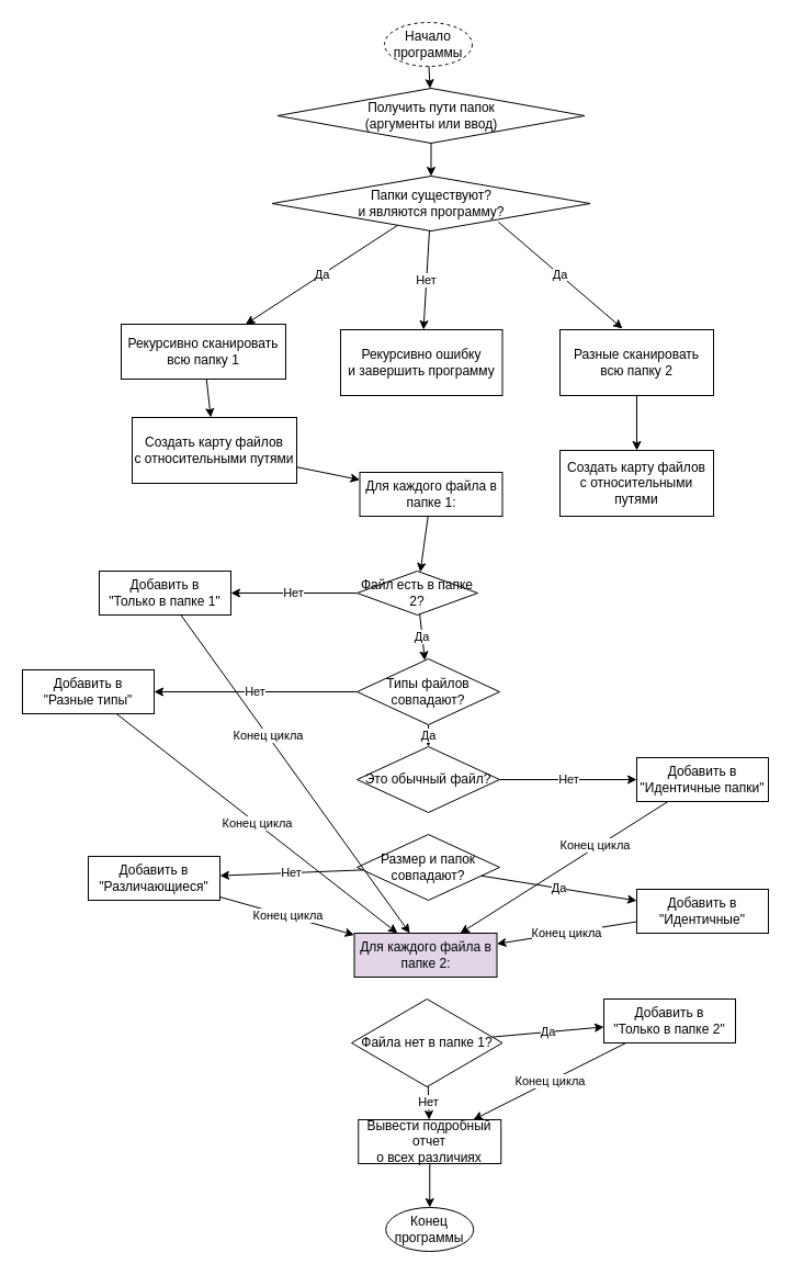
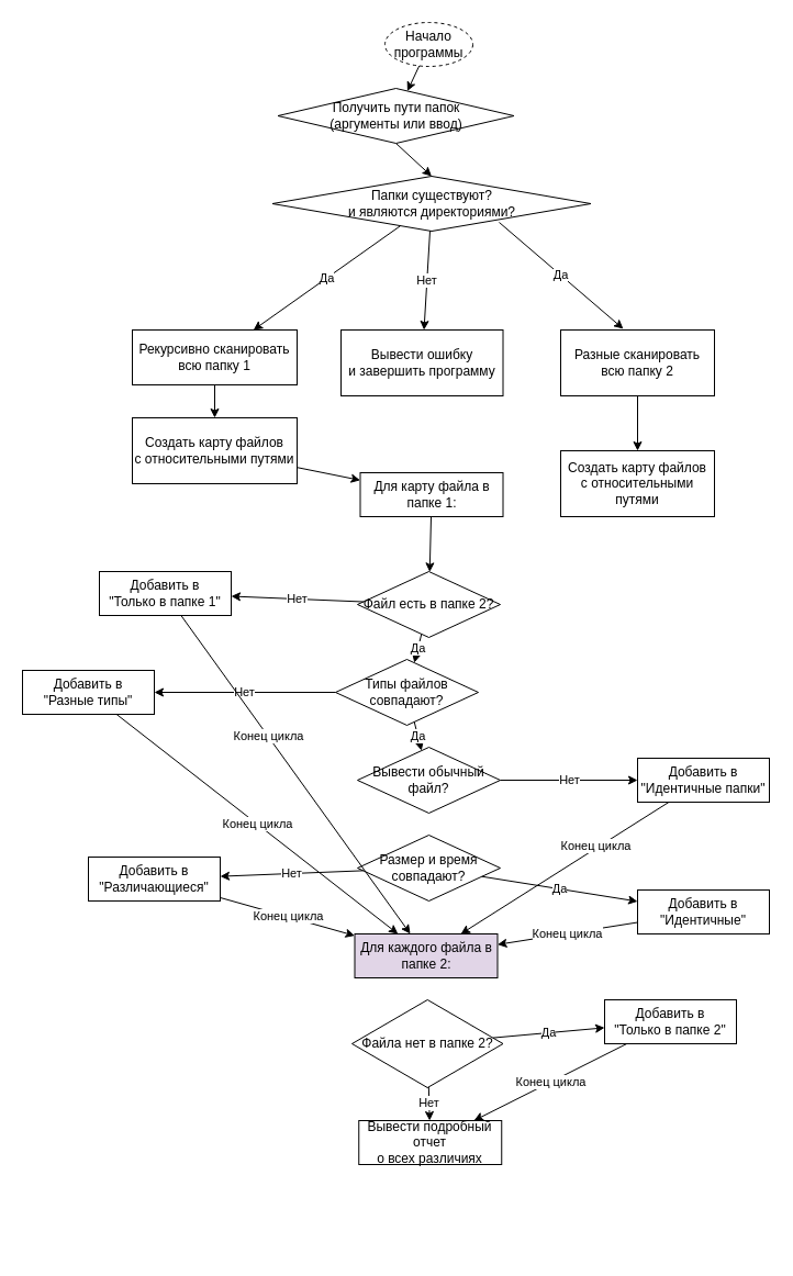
- <mxCell id="4" value="Получить пути папок&#10;(аргументы или ввод)" style="rhombus;whiteSpace=wrap;html=1;" vertex="1" parent="1"><mxGeometry x="252.5" y="80" width="280" height="50" as="geometry" /></mxCell>
+ <mxCell id="4" value="Получить пути папок&#10;(аргументы или ввод)" style="rhombus;whiteSpace=wrap;html=1;" vertex="1" parent="1"><mxGeometry x="252.5" y="80" width="215" height="50" as="geometry" /></mxCell>
- <mxCell id="5" value="Папки существуют?&#10;и являются программу?" style="rhombus;whiteSpace=wrap;html=1;" vertex="1" parent="1"><mxGeometry x="247.5" y="160" width="290" height="50" as="geometry" /></mxCell>
+ <mxCell id="5" value="Папки существуют?&#10;и являются директориями?" style="rhombus;whiteSpace=wrap;html=1;" vertex="1" parent="1"><mxGeometry x="247.5" y="160" width="290" height="50" as="geometry" /></mxCell>
- <mxCell id="7" value="Рекурсивно сканировать&#10;всю папку 1" style="rounded=0;whiteSpace=wrap;html=1;" vertex="1" parent="1"><mxGeometry x="110" y="295" width="150" height="50" as="geometry" /></mxCell>
+ <mxCell id="7" value="Рекурсивно сканировать&#10;всю папку 1" style="rounded=0;whiteSpace=wrap;html=1;" vertex="1" parent="1"><mxGeometry x="120" y="300" width="150" height="50" as="geometry" /></mxCell>
- <mxCell id="6" value="Рекурсивно ошибку&#10;и завершить программу" style="rounded=0;whiteSpace=wrap;html=1;" vertex="1" parent="1"><mxGeometry x="310" y="300" width="147.5" height="60" as="geometry" /></mxCell>
+ <mxCell id="6" value="Вывести ошибку&#10;и завершить программу" style="rounded=0;whiteSpace=wrap;html=1;" vertex="1" parent="1"><mxGeometry x="310" y="300" width="147.5" height="60" as="geometry" /></mxCell>
- <mxCell id="11" value="Для каждого файла в папке 1:" style="rounded=0;whiteSpace=wrap;html=1;" vertex="1" parent="1"><mxGeometry x="327.5" y="430" width="130" height="40" as="geometry" /></mxCell>
+ <mxCell id="11" value="Для карту файла в папке 1:" style="rounded=0;whiteSpace=wrap;html=1;" vertex="1" parent="1"><mxGeometry x="327.5" y="430" width="130" height="40" as="geometry" /></mxCell>
- <mxCell id="12" value="Файл есть в папке 2?" style="rhombus;whiteSpace=wrap;html=1;" vertex="1" parent="1"><mxGeometry x="325" y="520" width="110" height="40" as="geometry" /></mxCell>
+ <mxCell id="12" value="Файл есть в папке 2?" style="rhombus;whiteSpace=wrap;html=1;" vertex="1" parent="1"><mxGeometry x="325" y="520" width="130" height="60" as="geometry" /></mxCell>
- <mxCell id="14" value="Типы файлов совпадают?" style="rhombus;whiteSpace=wrap;html=1;" vertex="1" parent="1"><mxGeometry x="325" y="600" width="130" height="60" as="geometry" /></mxCell>
+ <mxCell id="14" value="Типы файлов совпадают?" style="rhombus;whiteSpace=wrap;html=1;" vertex="1" parent="1"><mxGeometry x="305" y="600" width="130" height="60" as="geometry" /></mxCell>
- <mxCell id="16" value="Это обычный файл?" style="rhombus;whiteSpace=wrap;html=1;" vertex="1" parent="1"><mxGeometry x="325" y="680" width="130" height="60" as="geometry" /></mxCell>
+ <mxCell id="16" value="Вывести обычный файл?" style="rhombus;whiteSpace=wrap;html=1;" vertex="1" parent="1"><mxGeometry x="325" y="680" width="130" height="60" as="geometry" /></mxCell>
- <mxCell id="17" value="Размер и папок&#10;совпадают?" style="rhombus;whiteSpace=wrap;html=1;" vertex="1" parent="1"><mxGeometry x="325" y="760" width="130" height="60" as="geometry" /></mxCell>
+ <mxCell id="17" value="Размер и время&#10;совпадают?" style="rhombus;whiteSpace=wrap;html=1;" vertex="1" parent="1"><mxGeometry x="325" y="760" width="130" height="60" as="geometry" /></mxCell>
- <mxCell id="23" value="Файла нет в папке 1?" style="rhombus;whiteSpace=wrap;html=1;" vertex="1" parent="1"><mxGeometry x="320" y="910" width="137.5" height="80" as="geometry" /></mxCell>
+ <mxCell id="23" value="Файла нет в папке 2?" style="rhombus;whiteSpace=wrap;html=1;" vertex="1" parent="1"><mxGeometry x="320" y="910" width="137.5" height="80" as="geometry" /></mxCell>
- <mxCell id="48" value="" style="endArrow=classic;html=1;rounded=0;" edge="1" parent="1" source="25" target="26"><mxGeometry width="50" height="50" relative="1" as="geometry"><mxPoint x="390" y="1020" as="sourcePoint" /><mxPoint x="390" y="1040" as="targetPoint" /></mxGeometry></mxCell>
- <mxCell id="26" value="Конец программы" style="ellipse;whiteSpace=wrap;html=1;aspect=fixed;" vertex="1" parent="1"><mxGeometry x="351.25" y="1100" width="80" height="40" as="geometry" /></mxCell>
